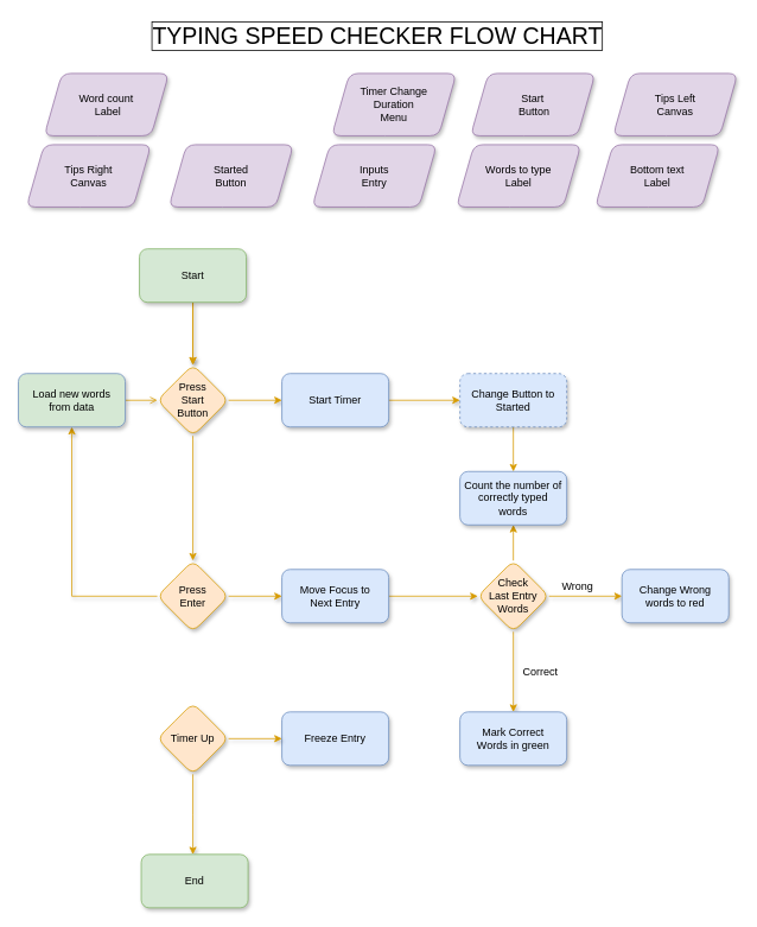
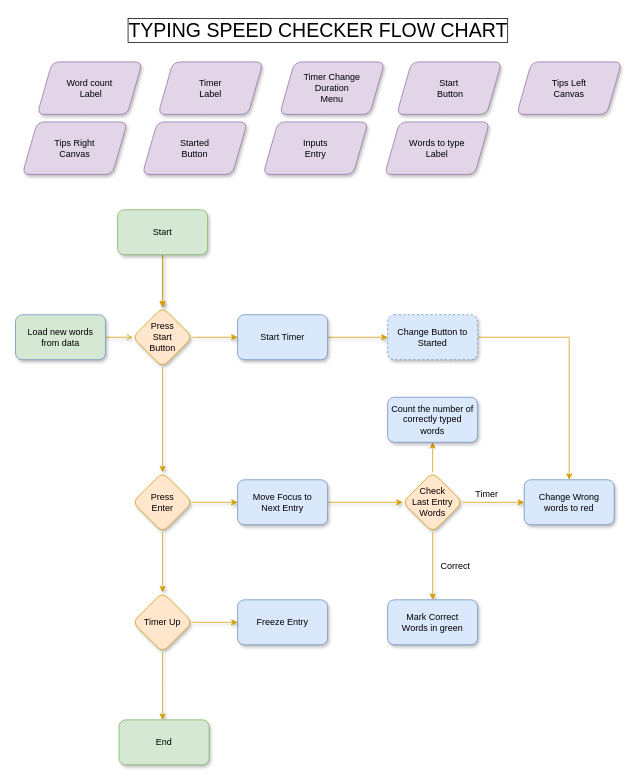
+ <mxCell id="3" value="&lt;div&gt;Timer&lt;/div&gt;&lt;div&gt;Label&lt;/div&gt;" style="shape=parallelogram;perimeter=parallelogramPerimeter;whiteSpace=wrap;html=1;fixedSize=1;fillColor=#e1d5e7;strokeColor=#9673a6;shadow=1;rounded=1;" vertex="1" parent="1"><mxGeometry x="210" y="82" width="140" height="70" as="geometry" /></mxCell>
- <mxCell id="11" value="&lt;div&gt;Bottom text&lt;/div&gt;&lt;div&gt;Label&lt;br&gt;&lt;/div&gt;" style="shape=parallelogram;perimeter=parallelogramPerimeter;whiteSpace=wrap;html=1;fixedSize=1;fillColor=#e1d5e7;strokeColor=#9673a6;shadow=1;rounded=1;" vertex="1" parent="1"><mxGeometry x="668" y="162" width="140" height="70" as="geometry" /></mxCell>
- <mxCell id="20" value="" style="edgeStyle=orthogonalEdgeStyle;rounded=0;orthogonalLoop=1;jettySize=auto;html=1;fillColor=#ffe6cc;strokeColor=#d79b00;" edge="1" parent="1" source="21" target="39"><mxGeometry relative="1" as="geometry" /></mxCell>
+ <mxCell id="20" value="" style="edgeStyle=orthogonalEdgeStyle;rounded=0;orthogonalLoop=1;jettySize=auto;html=1;fillColor=#ffe6cc;strokeColor=#d79b00;" edge="1" parent="1" source="21" target="37"><mxGeometry relative="1" as="geometry" /></mxCell>
- <mxCell id="24" value="" style="edgeStyle=orthogonalEdgeStyle;rounded=0;orthogonalLoop=1;jettySize=auto;html=1;fillColor=#ffe6cc;strokeColor=#d79b00;shadow=1;" edge="1" parent="1" source="25" target="43"><mxGeometry relative="1" as="geometry" /></mxCell>
+ <mxCell id="24" value="" style="edgeStyle=orthogonalEdgeStyle;rounded=0;orthogonalLoop=1;jettySize=auto;html=1;fillColor=#ffe6cc;strokeColor=#d79b00;shadow=1;" edge="1" parent="1" source="25" target="30"><mxGeometry relative="1" as="geometry" /></mxCell>
- <mxCell id="40" value="Wrong" style="text;html=1;align=center;verticalAlign=middle;resizable=0;points=[];autosize=1;strokeColor=none;fillColor=none;" vertex="1" parent="1"><mxGeometry x="618" y="644" width="60" height="30" as="geometry" /></mxCell>
+ <mxCell id="40" value="Timer" style="text;html=1;align=center;verticalAlign=middle;resizable=0;points=[];autosize=1;strokeColor=none;fillColor=none;" vertex="1" parent="1"><mxGeometry x="618" y="644" width="60" height="30" as="geometry" /></mxCell>
